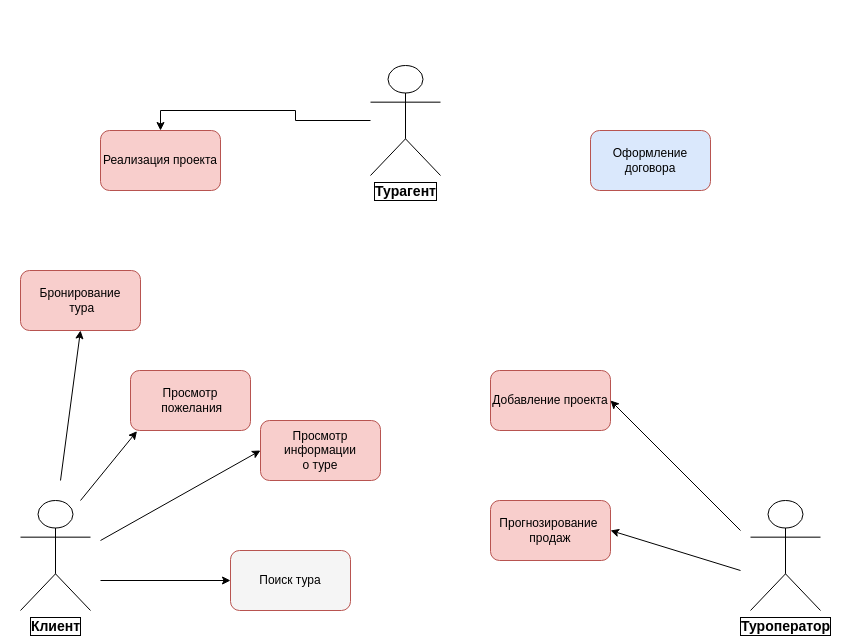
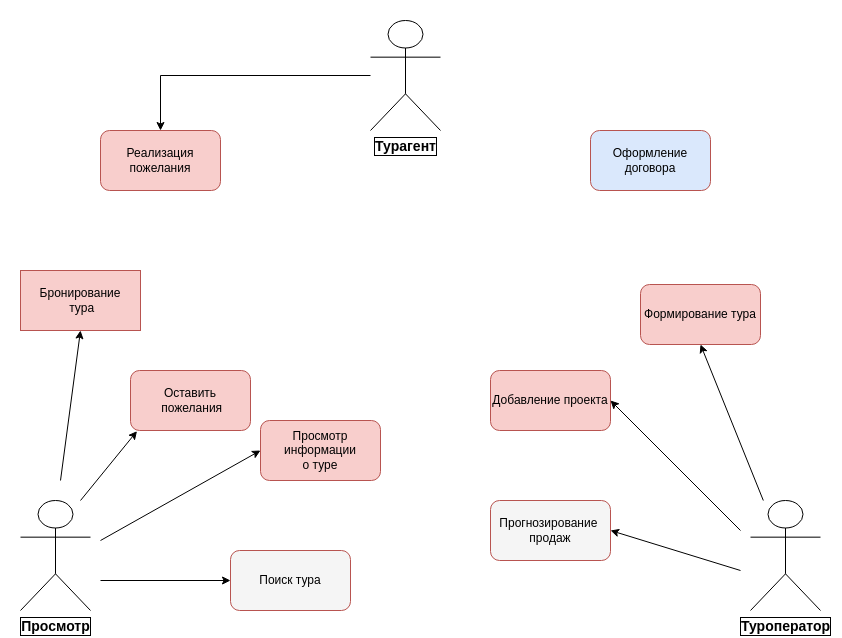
- <mxCell id="3" value="&lt;b&gt;&lt;font style=&quot;font-size: 14px;&quot;&gt;Турагент&lt;/font&gt;&lt;/b&gt;" style="shape=umlActor;verticalLabelPosition=bottom;verticalAlign=top;html=1;outlineConnect=0;labelBorderColor=default;" vertex="1" parent="1"><mxGeometry x="370" y="65" width="70" height="110" as="geometry" /></mxCell>
+ <mxCell id="3" value="&lt;b&gt;&lt;font style=&quot;font-size: 14px;&quot;&gt;Турагент&lt;/font&gt;&lt;/b&gt;" style="shape=umlActor;verticalLabelPosition=bottom;verticalAlign=top;html=1;outlineConnect=0;labelBorderColor=default;" vertex="1" parent="1"><mxGeometry x="370" y="20" width="70" height="110" as="geometry" /></mxCell>
- <mxCell id="13" value="Реализация проекта" style="rounded=1;whiteSpace=wrap;html=1;fillColor=#f8cecc;strokeColor=#b85450;" vertex="1" parent="1"><mxGeometry x="100" y="130" width="120" height="60" as="geometry" /></mxCell>
+ <mxCell id="13" value="Реализация пожелания" style="rounded=1;whiteSpace=wrap;html=1;fillColor=#f8cecc;strokeColor=#b85450;" vertex="1" parent="1"><mxGeometry x="100" y="130" width="120" height="60" as="geometry" /></mxCell>
- <mxCell id="12" value="Бронирование&lt;br&gt;&amp;nbsp;тура" style="rounded=1;whiteSpace=wrap;html=1;fillColor=#f8cecc;strokeColor=#b85450;" vertex="1" parent="1"><mxGeometry x="20" y="270" width="120" height="60" as="geometry" /></mxCell>
+ <mxCell id="12" value="Бронирование&lt;br&gt;&amp;nbsp;тура" style="whiteSpace=wrap;html=1;fillColor=#f8cecc;strokeColor=#b85450;rounded=0;" vertex="1" parent="1"><mxGeometry x="20" y="270" width="120" height="60" as="geometry" /></mxCell>
+ <mxCell id="8" value="Формирование тура" style="rounded=1;whiteSpace=wrap;html=1;fillColor=#f8cecc;strokeColor=#b85450;" vertex="1" parent="1"><mxGeometry x="640" y="284" width="120" height="60" as="geometry" /></mxCell>
- <mxCell id="11" value="Просмотр&lt;br&gt;&amp;nbsp;пожелания" style="rounded=1;whiteSpace=wrap;html=1;fillColor=#f8cecc;strokeColor=#b85450;" vertex="1" parent="1"><mxGeometry x="130" y="370" width="120" height="60" as="geometry" /></mxCell>
+ <mxCell id="11" value="Оставить&lt;br&gt;&amp;nbsp;пожелания" style="rounded=1;whiteSpace=wrap;html=1;fillColor=#f8cecc;strokeColor=#b85450;" vertex="1" parent="1"><mxGeometry x="130" y="370" width="120" height="60" as="geometry" /></mxCell>
+ <mxCell id="17" value="" style="endArrow=classic;html=1;rounded=0;entryX=0.5;entryY=1;entryDx=0;entryDy=0;" edge="1" parent="1" source="5" target="8"><mxGeometry width="50" height="50" relative="1" as="geometry"><mxPoint x="680" y="520" as="sourcePoint" /><mxPoint x="730" y="470" as="targetPoint" /></mxGeometry></mxCell>
- <mxCell id="6" value="Прогнозирование&amp;nbsp;&lt;br&gt;продаж&lt;br&gt;" style="rounded=1;whiteSpace=wrap;html=1;fillColor=#f8cecc;strokeColor=#b85450;" vertex="1" parent="1"><mxGeometry x="490" y="500" width="120" height="60" as="geometry" /></mxCell>
+ <mxCell id="6" value="Прогнозирование&amp;nbsp;&lt;br&gt;продаж&lt;br&gt;" style="rounded=1;whiteSpace=wrap;html=1;fillColor=#f5f5f5;strokeColor=#b85450;" vertex="1" parent="1"><mxGeometry x="490" y="500" width="120" height="60" as="geometry" /></mxCell>
- <mxCell id="4" value="&lt;b&gt;&lt;font style=&quot;font-size: 14px;&quot;&gt;Клиент&lt;/font&gt;&lt;/b&gt;" style="shape=umlActor;verticalLabelPosition=bottom;verticalAlign=top;html=1;outlineConnect=0;labelBorderColor=default;" vertex="1" parent="1"><mxGeometry x="20" y="500" width="70" height="110" as="geometry" /></mxCell>
+ <mxCell id="4" value="&lt;b&gt;&lt;font style=&quot;font-size: 14px;&quot;&gt;Просмотр&lt;/font&gt;&lt;/b&gt;" style="shape=umlActor;verticalLabelPosition=bottom;verticalAlign=top;html=1;outlineConnect=0;labelBorderColor=default;" vertex="1" parent="1"><mxGeometry x="20" y="500" width="70" height="110" as="geometry" /></mxCell>
